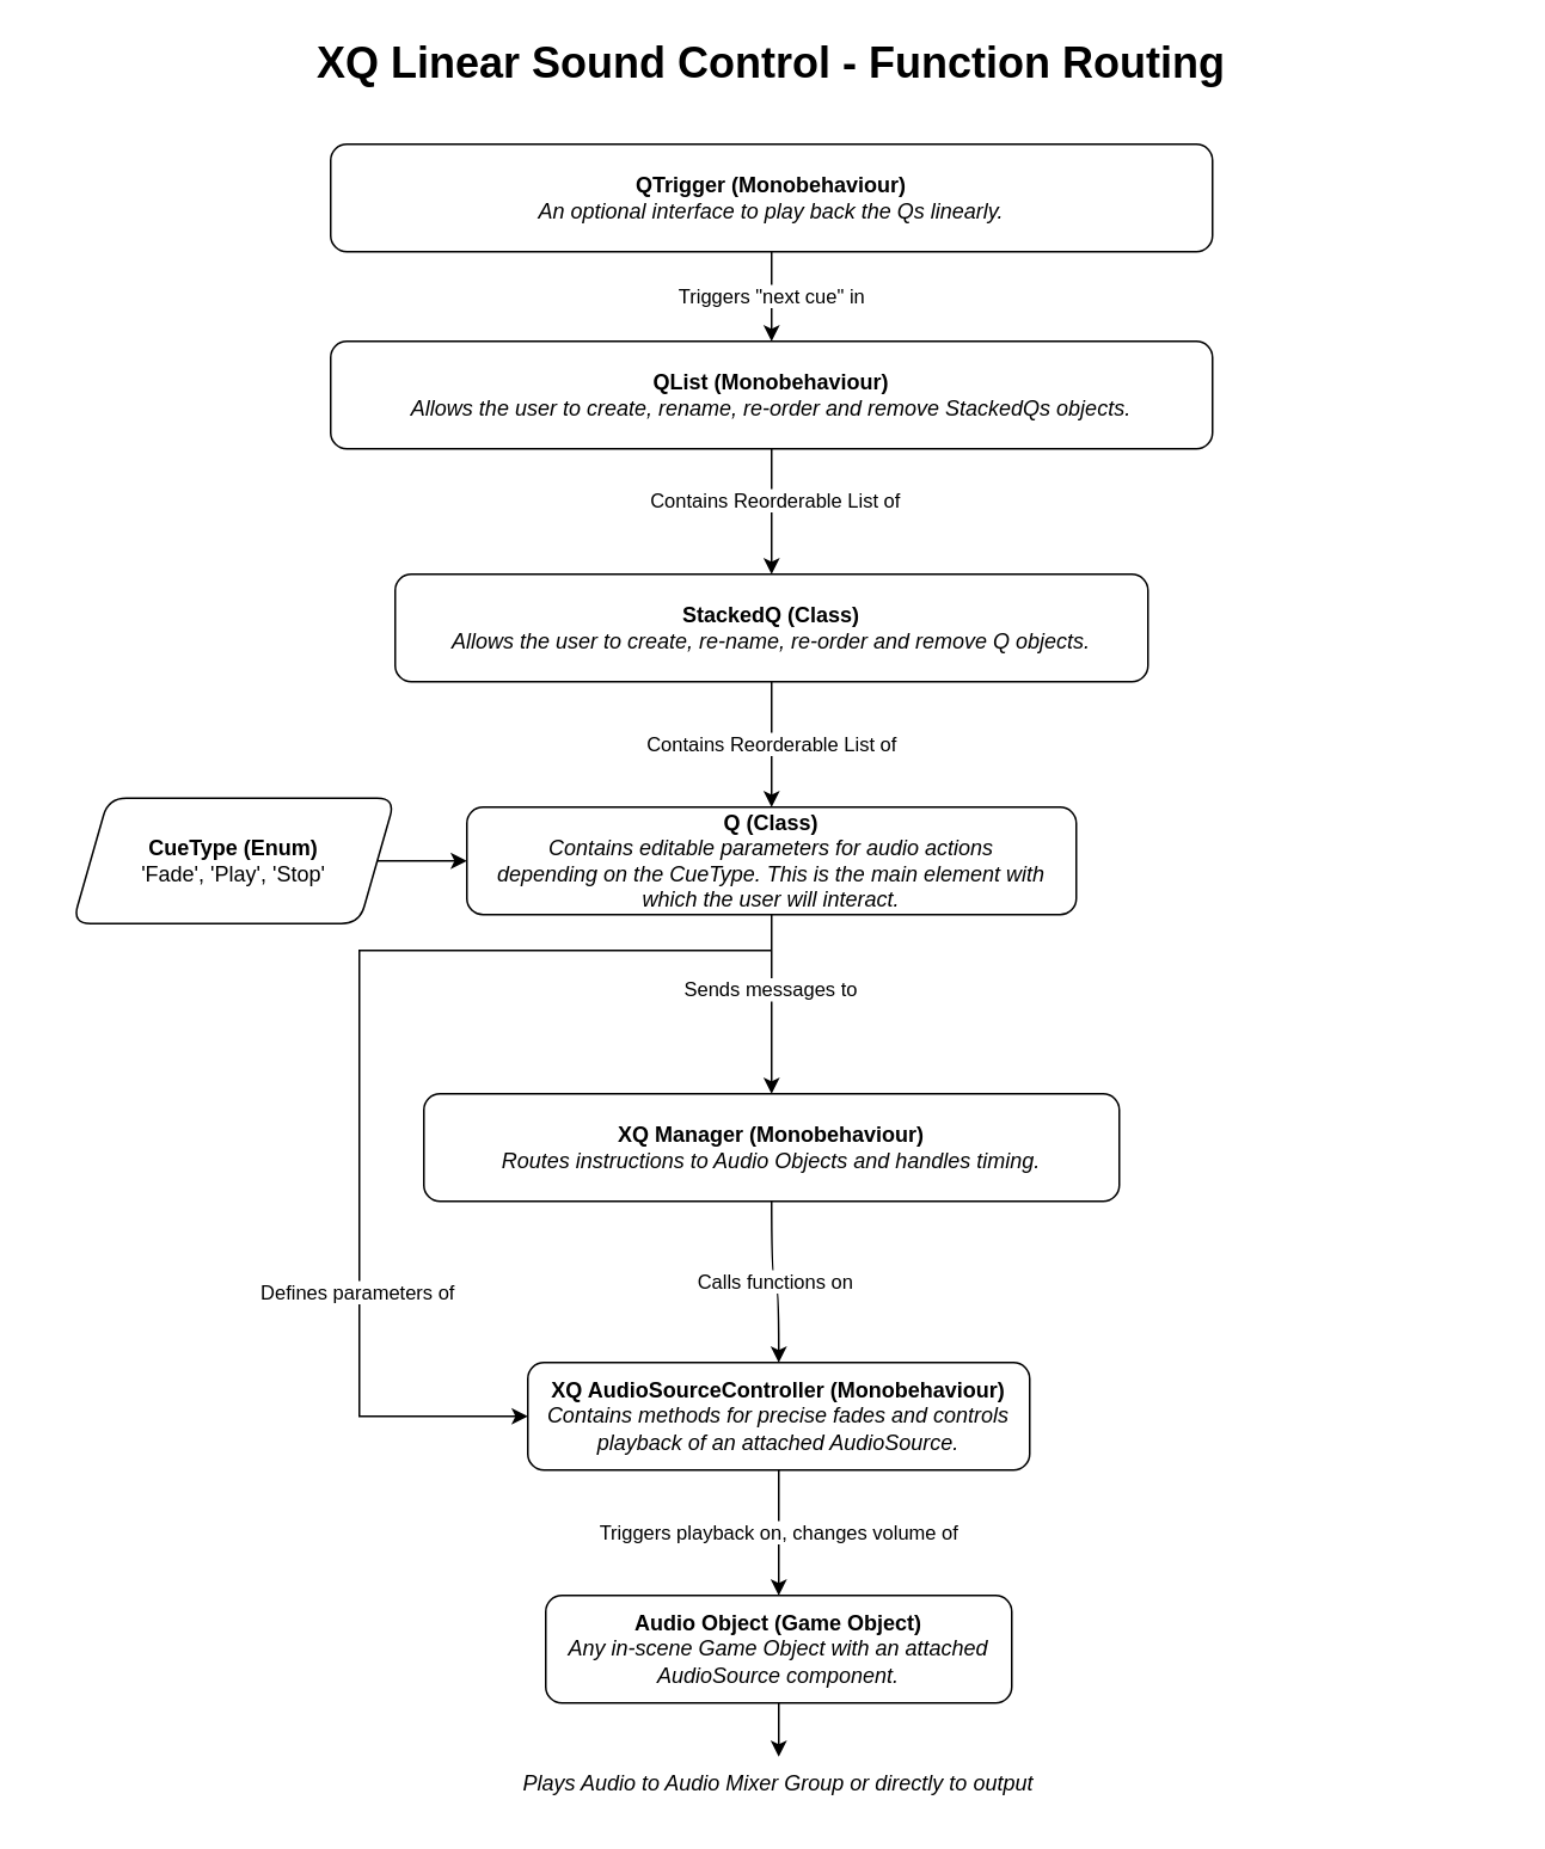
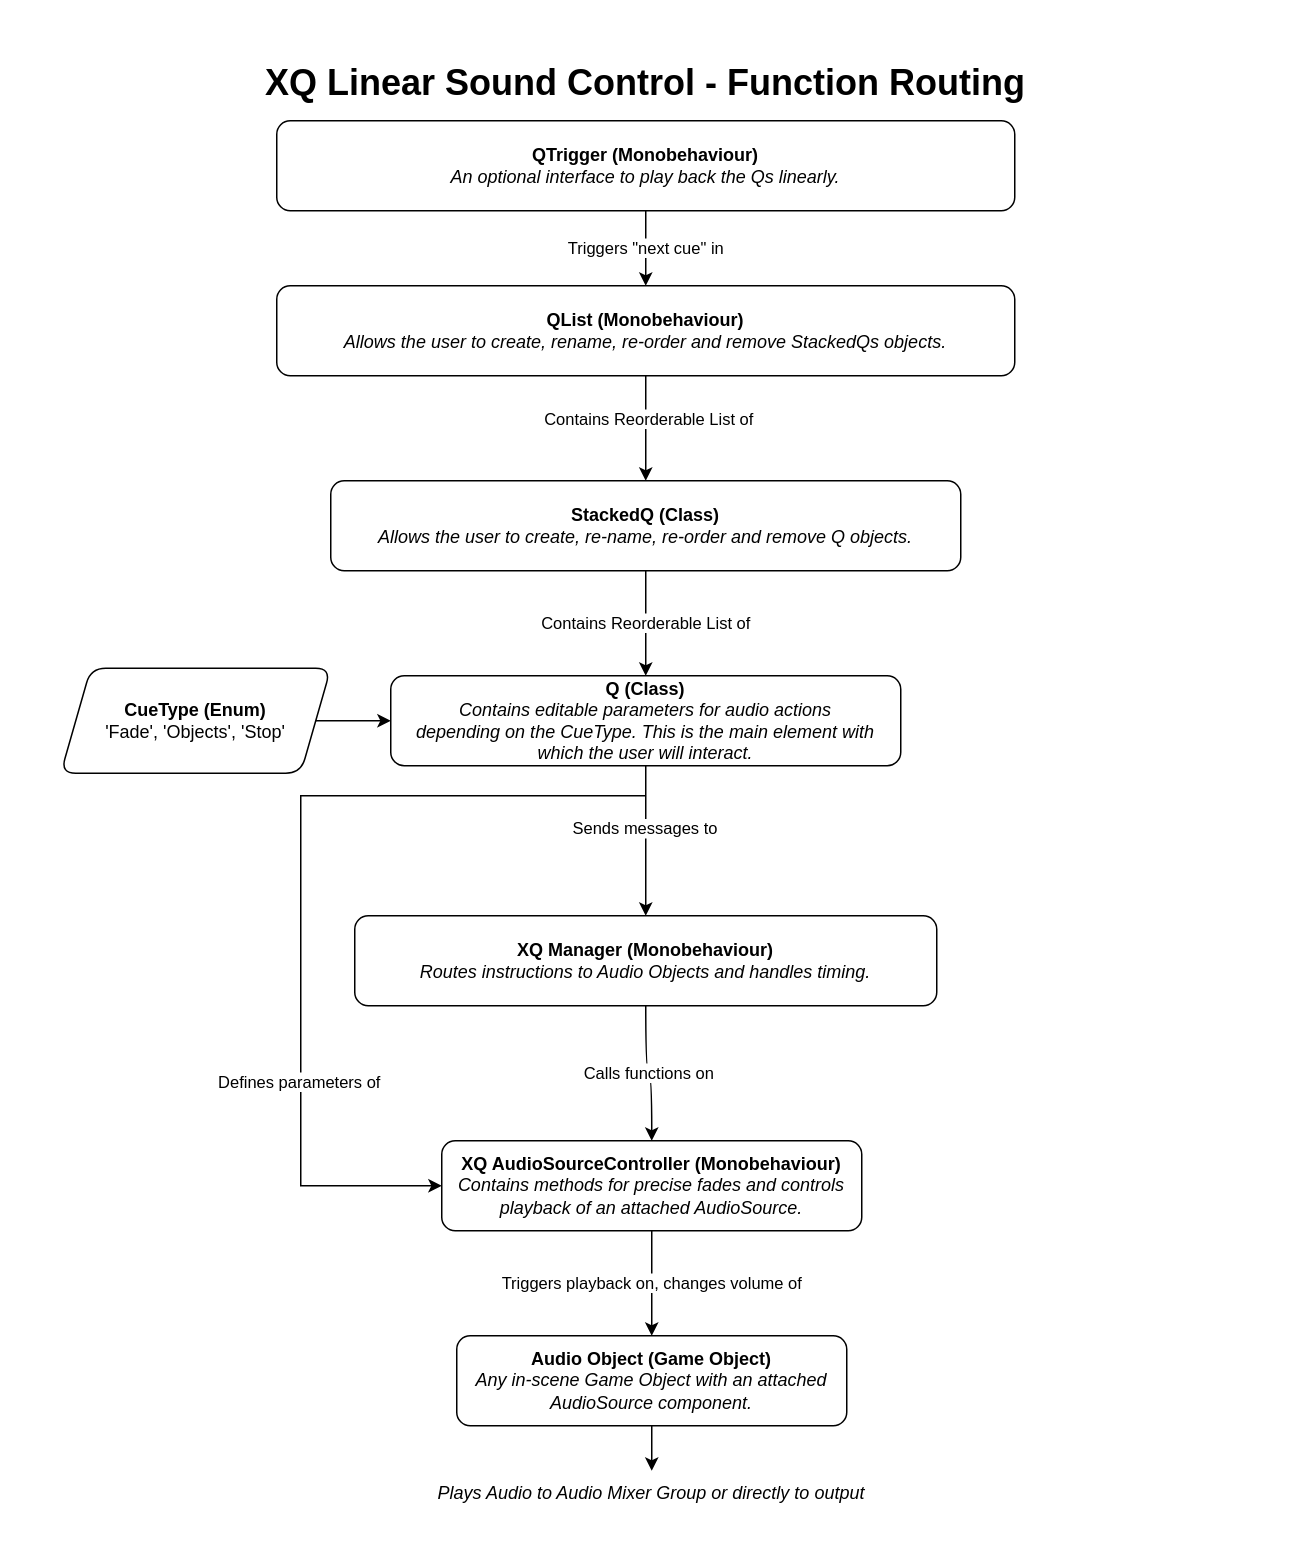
- <mxCell id="20" value="&lt;h1&gt;XQ Linear Sound Control - Function Routing&lt;/h1&gt;" style="text;html=1;strokeColor=none;fillColor=none;align=center;verticalAlign=middle;whiteSpace=wrap;fontStyle=1;rounded=1;" vertex="1" parent="1"><mxGeometry y="20" width="820" height="30" as="geometry" x="20" /></mxCell>
+ <mxCell id="20" value="&lt;h1&gt;XQ Linear Sound Control - Function Routing&lt;/h1&gt;" style="text;html=1;strokeColor=none;fillColor=none;align=center;verticalAlign=middle;whiteSpace=wrap;fontStyle=1;rounded=1;" vertex="1" parent="1"><mxGeometry x="20" y="40" width="820" height="30" as="geometry" /></mxCell>
- <mxCell id="15" value="&lt;b&gt;CueType (Enum)&lt;/b&gt;&lt;br&gt;'Fade', 'Play', 'Stop'" style="shape=parallelogram;perimeter=parallelogramPerimeter;whiteSpace=wrap;html=1;fixedSize=1;rounded=1;" vertex="1" parent="1"><mxGeometry x="40" y="445" width="180" height="70" as="geometry" /></mxCell>
+ <mxCell id="15" value="&lt;b&gt;CueType (Enum)&lt;/b&gt;&lt;br&gt;'Fade', 'Objects', 'Stop'" style="shape=parallelogram;perimeter=parallelogramPerimeter;whiteSpace=wrap;html=1;fixedSize=1;rounded=1;" vertex="1" parent="1"><mxGeometry x="40" y="445" width="180" height="70" as="geometry" /></mxCell>
